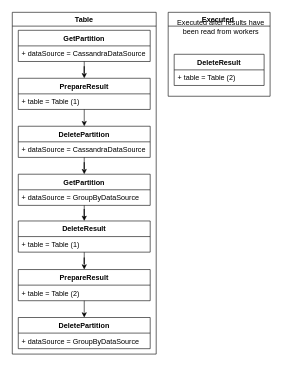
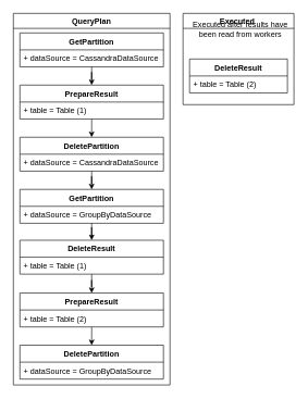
- <mxCell id="6" value="Table" style="swimlane;whiteSpace=wrap;html=1;" vertex="1" parent="1"><mxGeometry x="20" y="20" width="240" height="570" as="geometry" /></mxCell>
+ <mxCell id="6" value="QueryPlan" style="swimlane;whiteSpace=wrap;html=1;" vertex="1" parent="1"><mxGeometry x="20" y="20" width="240" height="570" as="geometry" /></mxCell>
